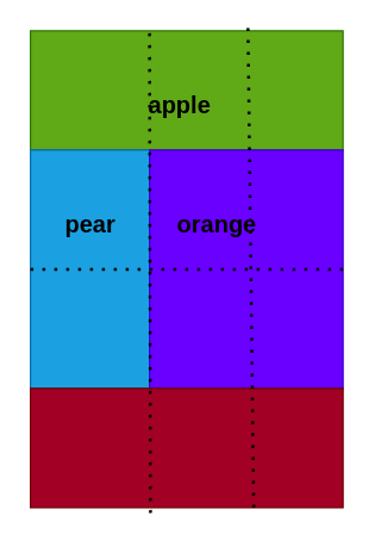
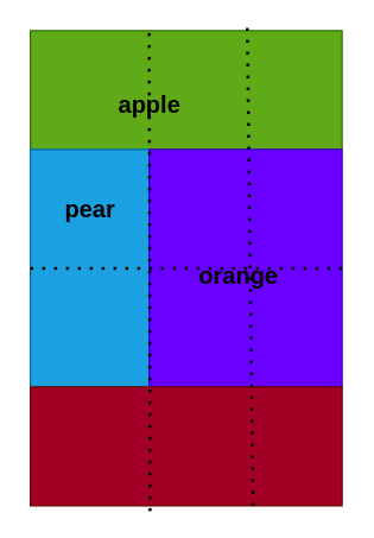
- <mxCell id="9" value="&lt;b&gt;&lt;font style=&quot;font-size: 16px&quot;&gt;apple&lt;/font&gt;&lt;/b&gt;" style="text;html=1;align=center;verticalAlign=middle;resizable=0;points=[];autosize=1;" vertex="1" parent="1"><mxGeometry x="90" y="60" width="60" height="20" as="geometry" /></mxCell>
+ <mxCell id="9" value="&lt;b&gt;&lt;font style=&quot;font-size: 16px&quot;&gt;apple&lt;/font&gt;&lt;/b&gt;" style="text;html=1;align=center;verticalAlign=middle;resizable=0;points=[];autosize=1;" vertex="1" parent="1"><mxGeometry x="70" y="60" width="60" height="20" as="geometry" /></mxCell>
- <mxCell id="10" value="&lt;span style=&quot;font-size: 16px&quot;&gt;&lt;b&gt;pear&lt;/b&gt;&lt;/span&gt;" style="text;html=1;align=center;verticalAlign=middle;resizable=0;points=[];autosize=1;" vertex="1" parent="1"><mxGeometry x="35" y="140" width="50" height="20" as="geometry" /></mxCell>
+ <mxCell id="10" value="&lt;span style=&quot;font-size: 16px&quot;&gt;&lt;b&gt;pear&lt;/b&gt;&lt;/span&gt;" style="text;html=1;align=center;verticalAlign=middle;resizable=0;points=[];autosize=1;" vertex="1" parent="1"><mxGeometry x="35" y="130" width="50" height="20" as="geometry" /></mxCell>
- <mxCell id="11" value="&lt;span style=&quot;font-size: 16px&quot;&gt;&lt;b&gt;orange&lt;/b&gt;&lt;/span&gt;" style="text;html=1;align=center;verticalAlign=middle;resizable=0;points=[];autosize=1;" vertex="1" parent="1"><mxGeometry x="110" y="140" width="70" height="20" as="geometry" /></mxCell>
+ <mxCell id="11" value="&lt;span style=&quot;font-size: 16px&quot;&gt;&lt;b&gt;orange&lt;/b&gt;&lt;/span&gt;" style="text;html=1;align=center;verticalAlign=middle;resizable=0;points=[];autosize=1;" vertex="1" parent="1"><mxGeometry x="125" y="175" width="70" height="20" as="geometry" /></mxCell>
